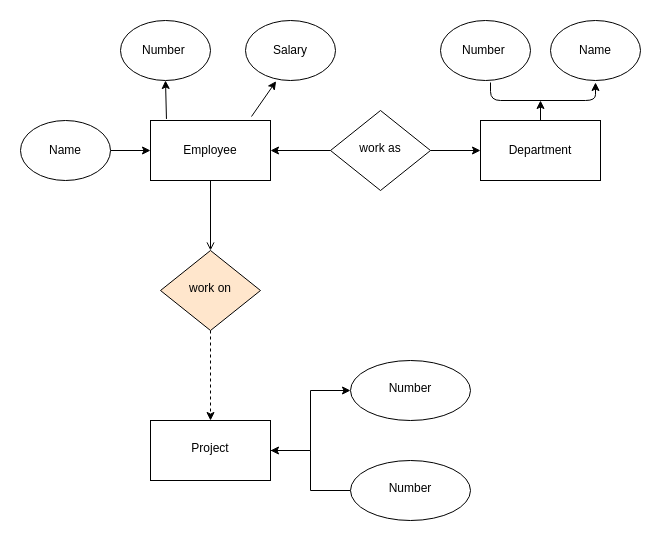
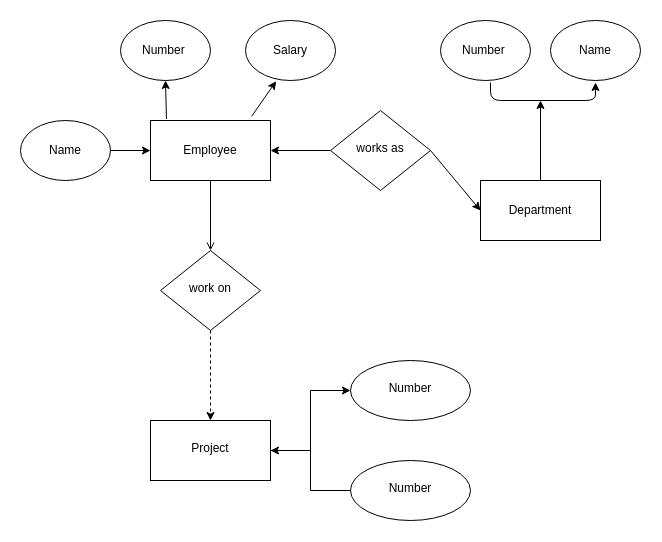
- <mxCell id="2" value="work as" style="rhombus;whiteSpace=wrap;html=1;shadow=0;fontFamily=Helvetica;fontSize=12;align=center;strokeWidth=1;spacing=6;spacingTop=-4;" parent="1" vertex="1"><mxGeometry x="330" y="110" width="100" height="80" as="geometry" /></mxCell>
+ <mxCell id="2" value="works as" style="rhombus;whiteSpace=wrap;html=1;shadow=0;fontFamily=Helvetica;fontSize=12;align=center;strokeWidth=1;spacing=6;spacingTop=-4;" parent="1" vertex="1"><mxGeometry x="330" y="110" width="100" height="80" as="geometry" /></mxCell>
- <mxCell id="3" value="Department" style="rounded=0;whiteSpace=wrap;html=1;" vertex="1" parent="1"><mxGeometry x="480" y="120" width="120" height="60" as="geometry" /></mxCell>
+ <mxCell id="3" value="Department" style="rounded=0;whiteSpace=wrap;html=1;" vertex="1" parent="1"><mxGeometry x="480" y="180" width="120" height="60" as="geometry" /></mxCell>
- <mxCell id="19" value="work on" style="rhombus;whiteSpace=wrap;html=1;shadow=0;fontFamily=Helvetica;fontSize=12;align=center;strokeWidth=1;spacing=6;spacingTop=-4;fillColor=#ffe6cc;" vertex="1" parent="1"><mxGeometry x="160" y="250" width="100" height="80" as="geometry" /></mxCell>
+ <mxCell id="19" value="work on" style="rhombus;whiteSpace=wrap;html=1;shadow=0;fontFamily=Helvetica;fontSize=12;align=center;strokeWidth=1;spacing=6;spacingTop=-4;" vertex="1" parent="1"><mxGeometry x="160" y="250" width="100" height="80" as="geometry" /></mxCell>
